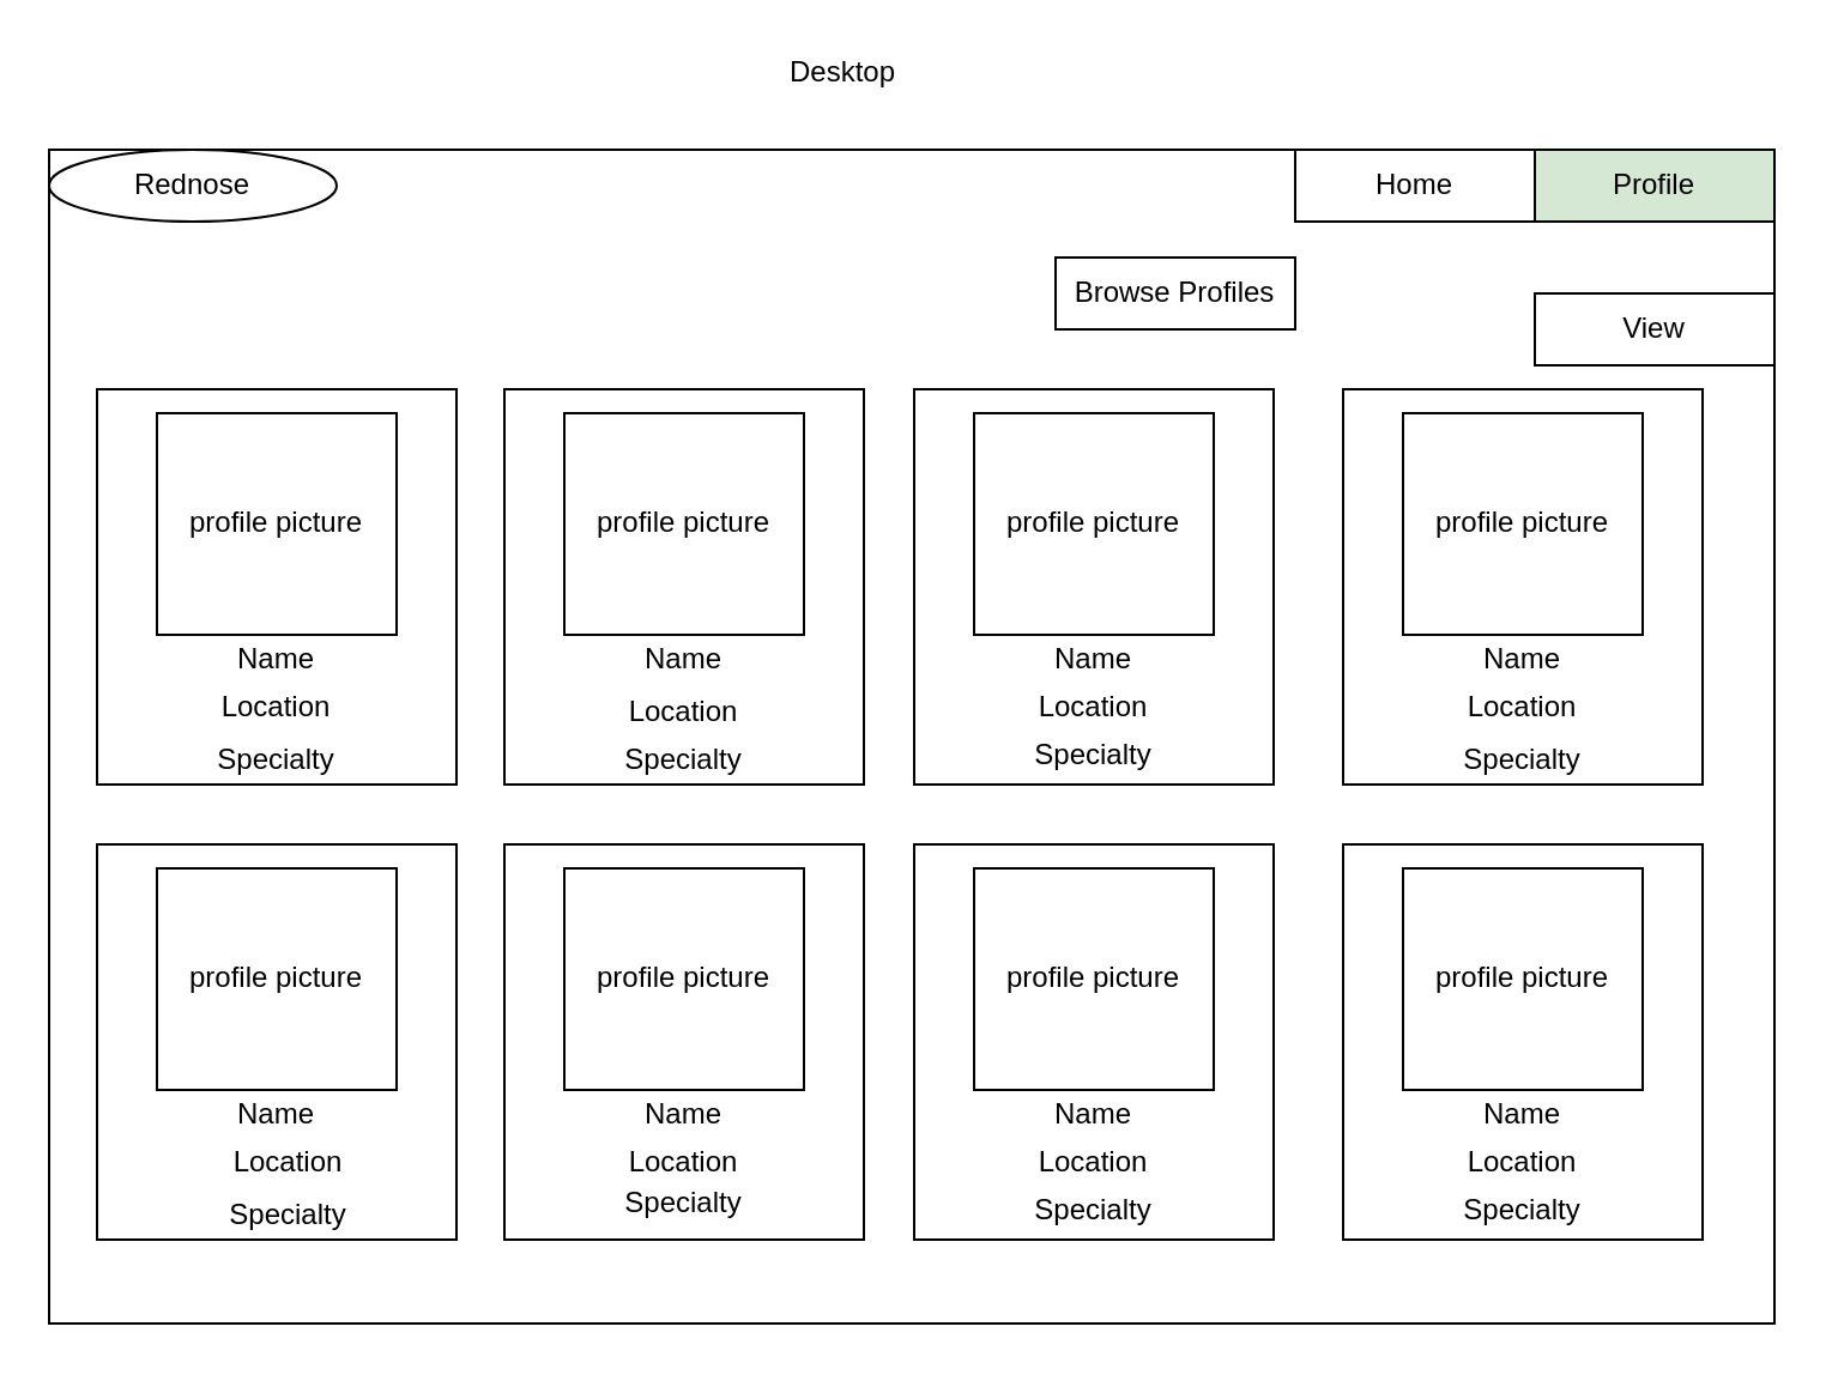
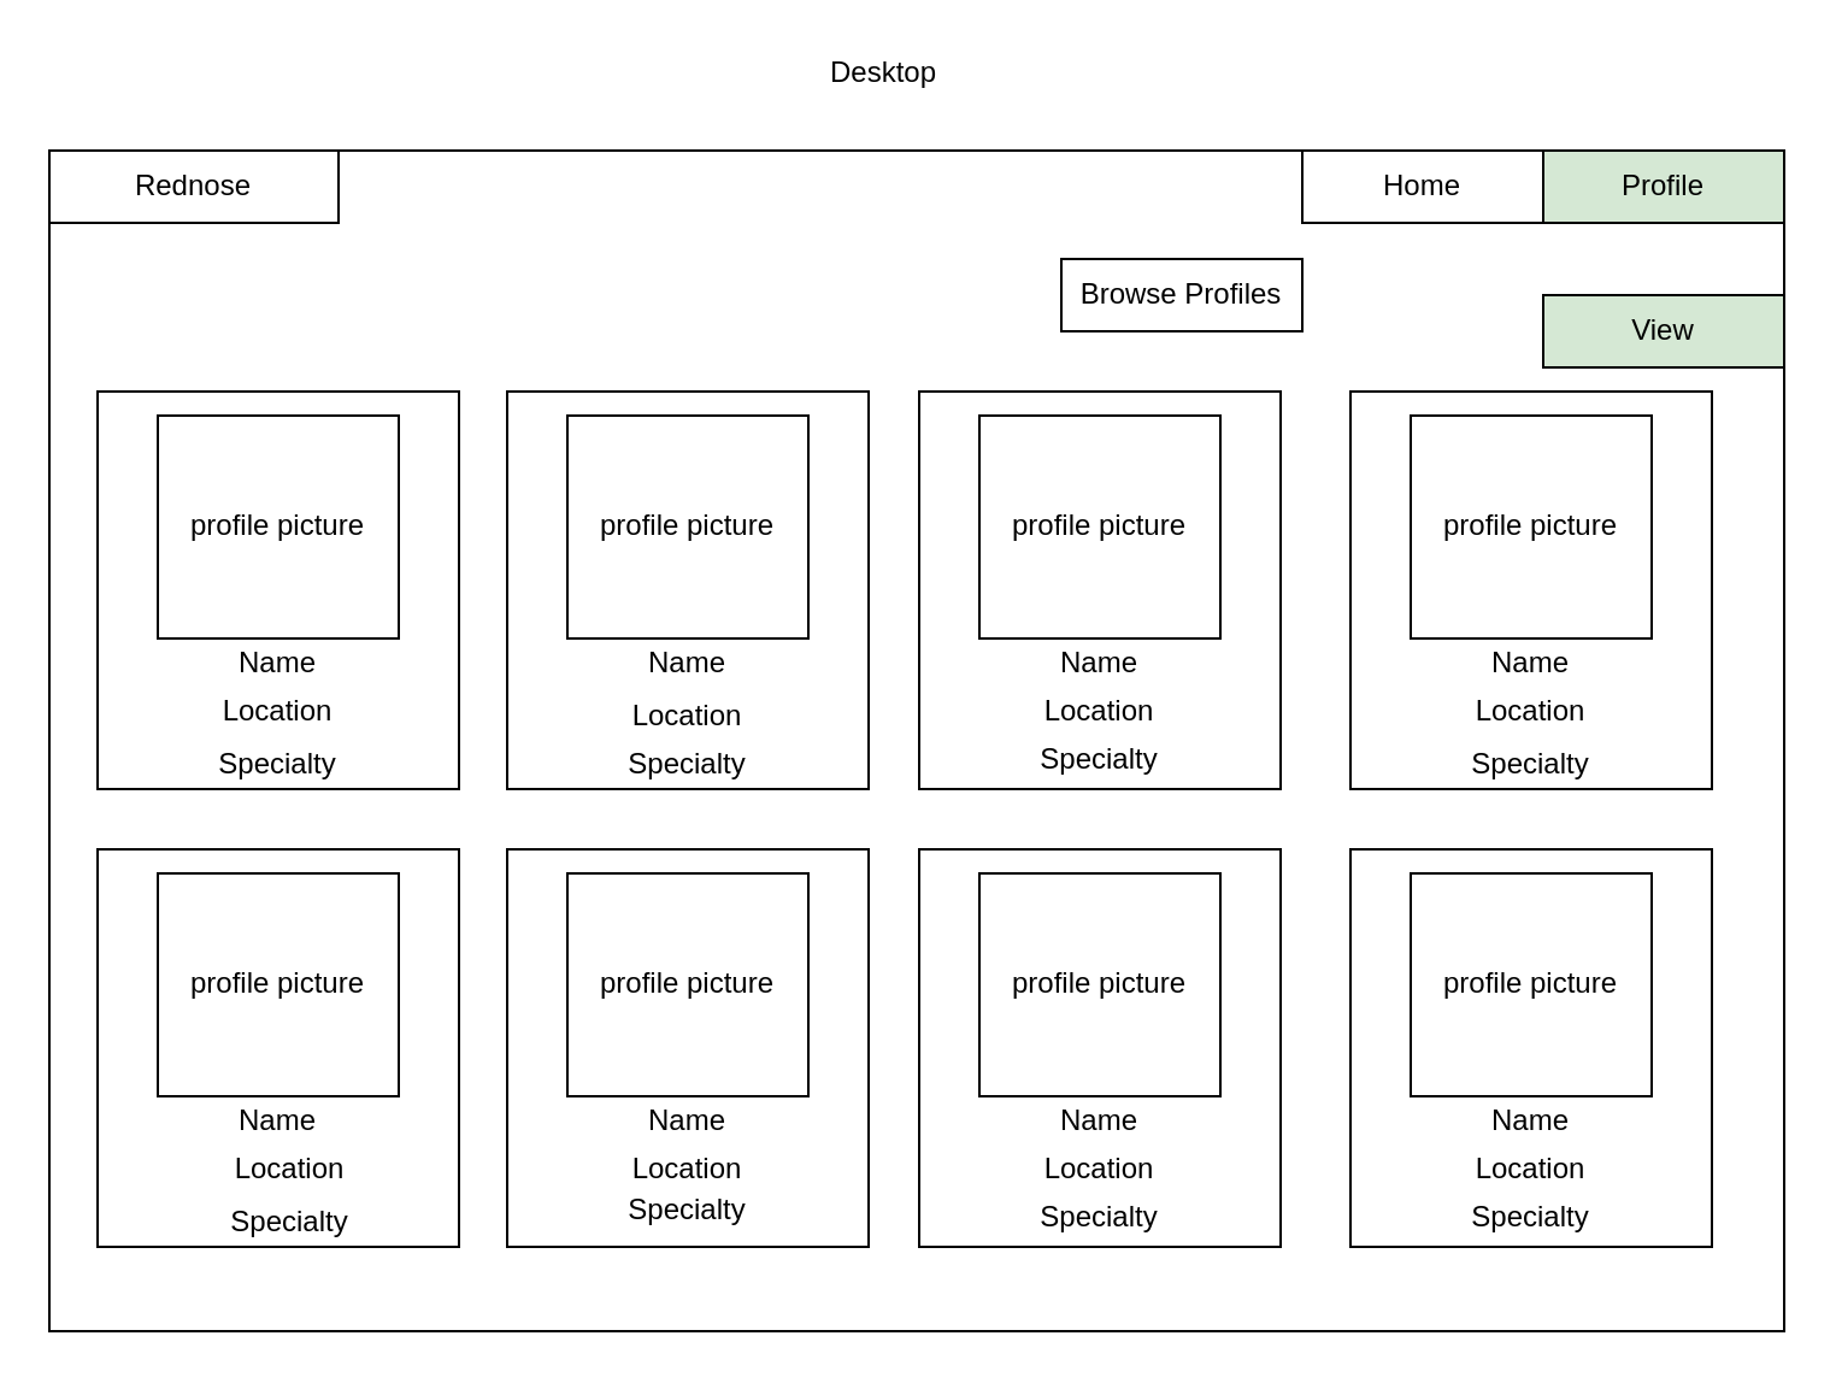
- <mxCell id="8" value="Desktop" style="text;html=1;align=center;verticalAlign=middle;resizable=0;points=[];autosize=1;" parent="1" vertex="1"><mxGeometry x="321" y="20" width="60" height="20" as="geometry" /></mxCell>
+ <mxCell id="8" value="Desktop" style="text;html=1;align=center;verticalAlign=middle;resizable=0;points=[];autosize=1;" parent="1" vertex="1"><mxGeometry x="336" y="20" width="60" height="20" as="geometry" /></mxCell>
- <mxCell id="3" value="Rednose" style="ellipse;whiteSpace=wrap;html=1;" parent="1" vertex="1"><mxGeometry x="20" y="62" width="120" height="30" as="geometry" /></mxCell>
+ <mxCell id="3" value="Rednose" style="rounded=0;whiteSpace=wrap;html=1;" parent="1" vertex="1"><mxGeometry x="20" y="62" width="120" height="30" as="geometry" /></mxCell>
- <mxCell id="9" value="View" style="rounded=0;whiteSpace=wrap;html=1;" parent="1" vertex="1"><mxGeometry x="640" y="122" width="100" height="30" as="geometry" /></mxCell>
+ <mxCell id="9" value="View" style="rounded=0;whiteSpace=wrap;html=1;fillColor=#d5e8d4;" parent="1" vertex="1"><mxGeometry x="640" y="122" width="100" height="30" as="geometry" /></mxCell>
